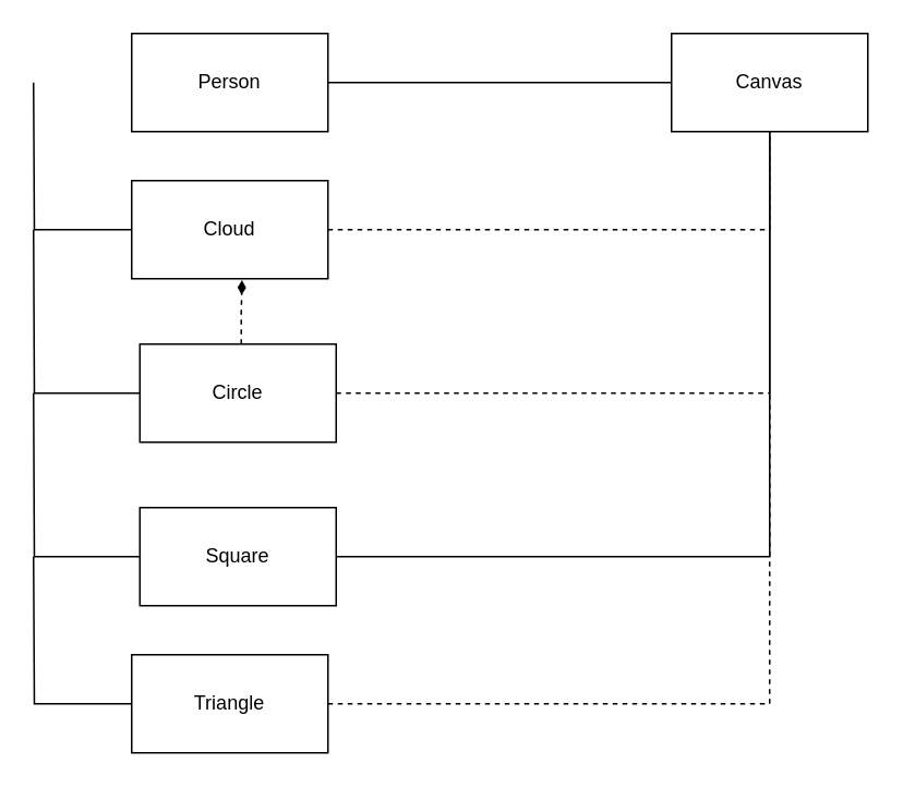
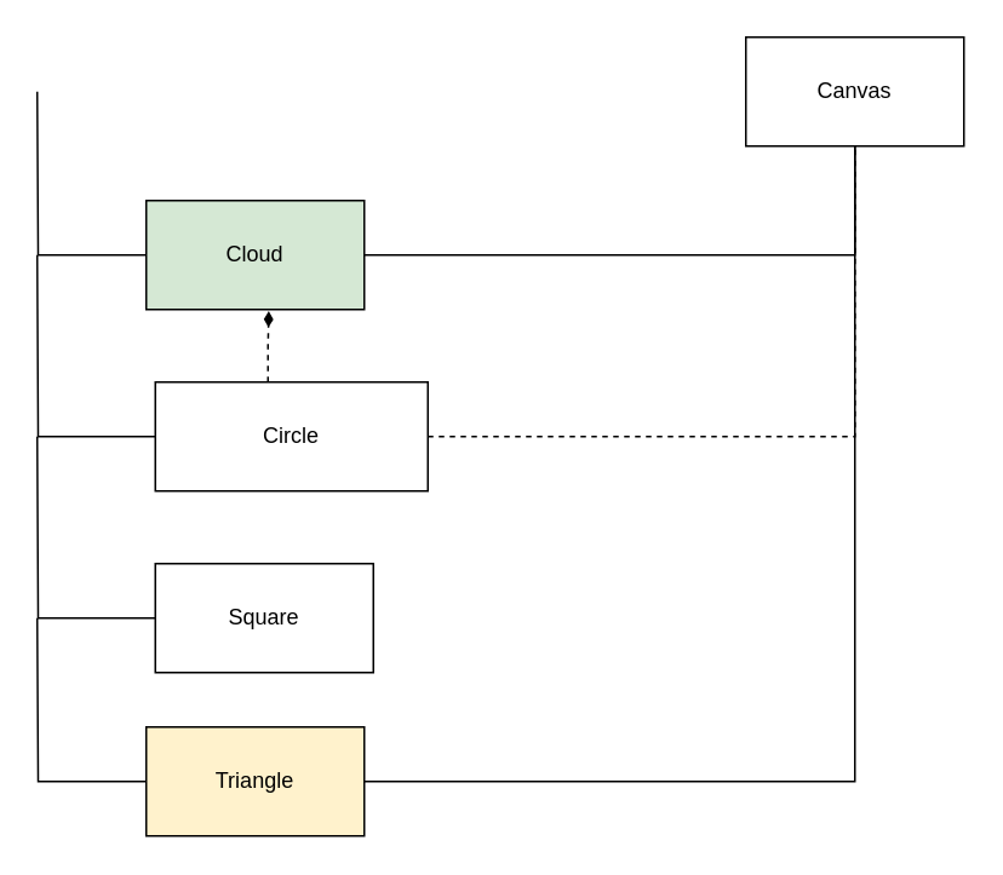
- <mxCell id="3" value="Person" style="rounded=0;whiteSpace=wrap;html=1;" vertex="1" parent="1"><mxGeometry x="80" y="20" width="120" height="60" as="geometry" /></mxCell>
- <mxCell id="2" style="edgeStyle=orthogonalEdgeStyle;rounded=0;orthogonalLoop=1;jettySize=auto;html=1;entryX=0;entryY=0.5;entryDx=0;entryDy=0;endArrow=none;endFill=0;" edge="1" parent="1" source="3" target="4"><mxGeometry relative="1" as="geometry"><Array as="points" /></mxGeometry></mxCell>
- <mxCell id="7" value="Cloud" style="rounded=0;whiteSpace=wrap;html=1;" vertex="1" parent="1"><mxGeometry x="80" y="110" width="120" height="60" as="geometry" /></mxCell>
+ <mxCell id="7" value="Cloud" style="rounded=0;whiteSpace=wrap;html=1;fillColor=#d5e8d4;" vertex="1" parent="1"><mxGeometry x="80" y="110" width="120" height="60" as="geometry" /></mxCell>
- <mxCell id="6" style="edgeStyle=orthogonalEdgeStyle;rounded=0;orthogonalLoop=1;jettySize=auto;html=1;endArrow=none;endFill=0;entryX=0.5;entryY=1;entryDx=0;entryDy=0;dashed=1;" edge="1" parent="1" source="7" target="4"><mxGeometry relative="1" as="geometry"><mxPoint x="460" y="170" as="targetPoint" /><Array as="points"><mxPoint x="470" y="140" /></Array></mxGeometry></mxCell>
+ <mxCell id="6" style="edgeStyle=orthogonalEdgeStyle;rounded=0;orthogonalLoop=1;jettySize=auto;html=1;endArrow=none;endFill=0;entryX=0.5;entryY=1;entryDx=0;entryDy=0;" edge="1" parent="1" source="7" target="4"><mxGeometry relative="1" as="geometry"><mxPoint x="460" y="170" as="targetPoint" /><Array as="points"><mxPoint x="470" y="140" /></Array></mxGeometry></mxCell>
- <mxCell id="11" value="Circle" style="rounded=0;whiteSpace=wrap;html=1;" vertex="1" parent="1"><mxGeometry x="85" y="210" width="120" height="60" as="geometry" /></mxCell>
+ <mxCell id="11" value="Circle" style="rounded=0;whiteSpace=wrap;html=1;" vertex="1" parent="1"><mxGeometry x="85" y="210" width="150" height="60" as="geometry" /></mxCell>
- <mxCell id="13" style="edgeStyle=orthogonalEdgeStyle;rounded=0;orthogonalLoop=1;jettySize=auto;html=1;entryX=0.5;entryY=1;entryDx=0;entryDy=0;endArrow=none;endFill=0;" edge="1" parent="1" source="14" target="4"><mxGeometry relative="1" as="geometry" /></mxCell>
- <mxCell id="17" value="Triangle" style="rounded=0;whiteSpace=wrap;html=1;" vertex="1" parent="1"><mxGeometry x="80" y="400" width="120" height="60" as="geometry" /></mxCell>
+ <mxCell id="17" value="Triangle" style="rounded=0;whiteSpace=wrap;html=1;fillColor=#fff2cc;" vertex="1" parent="1"><mxGeometry x="80" y="400" width="120" height="60" as="geometry" /></mxCell>
- <mxCell id="16" style="edgeStyle=orthogonalEdgeStyle;rounded=0;orthogonalLoop=1;jettySize=auto;html=1;entryX=0.5;entryY=1;entryDx=0;entryDy=0;endArrow=none;endFill=0;dashed=1;" edge="1" parent="1" source="17" target="4"><mxGeometry relative="1" as="geometry" /></mxCell>
+ <mxCell id="16" style="edgeStyle=orthogonalEdgeStyle;rounded=0;orthogonalLoop=1;jettySize=auto;html=1;entryX=0.5;entryY=1;entryDx=0;entryDy=0;endArrow=none;endFill=0;" edge="1" parent="1" source="17" target="4"><mxGeometry relative="1" as="geometry" /></mxCell>
